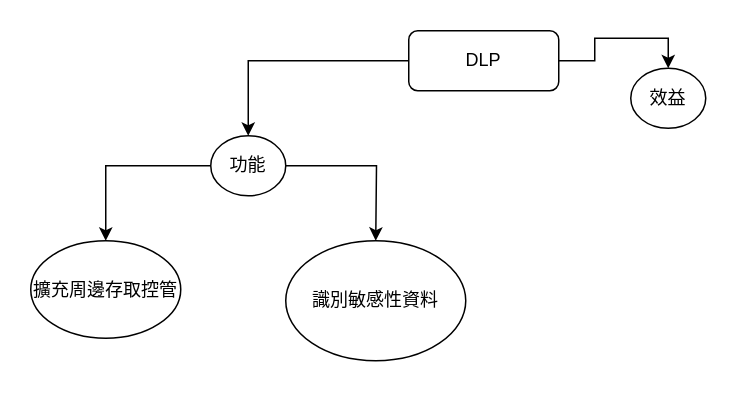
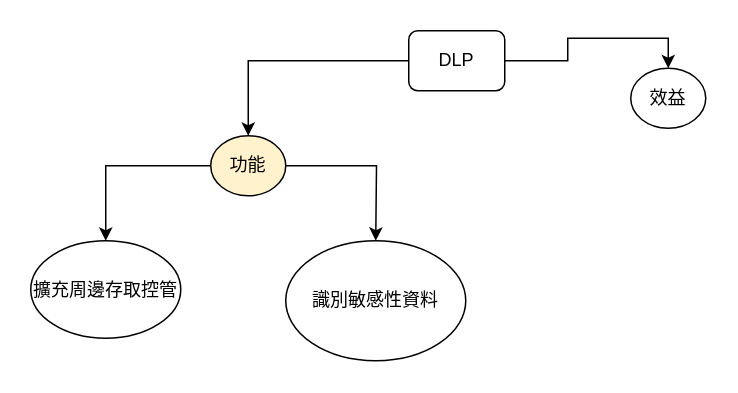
- <mxCell id="4" value="DLP" style="rounded=1;whiteSpace=wrap;html=1;" vertex="1" parent="1"><mxGeometry x="272" y="20" width="100" height="40" as="geometry" /></mxCell>
+ <mxCell id="4" value="DLP" style="rounded=1;whiteSpace=wrap;html=1;" vertex="1" parent="1"><mxGeometry x="272" y="20" width="64" height="40" as="geometry" /></mxCell>
- <mxCell id="7" value="功能" style="ellipse;whiteSpace=wrap;html=1;" vertex="1" parent="1"><mxGeometry x="140" y="90" width="50" height="40" as="geometry" /></mxCell>
+ <mxCell id="7" value="功能" style="ellipse;whiteSpace=wrap;html=1;fillColor=#fff2cc;" vertex="1" parent="1"><mxGeometry x="140" y="90" width="50" height="40" as="geometry" /></mxCell>
